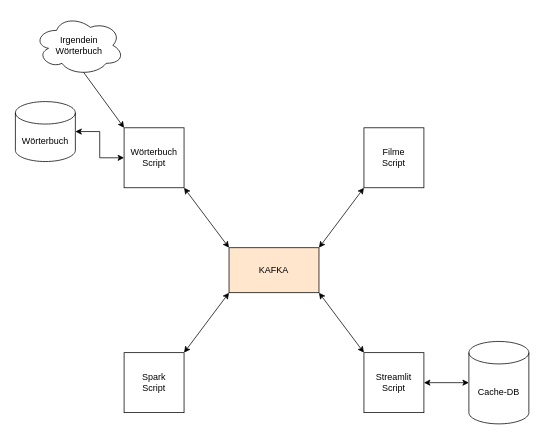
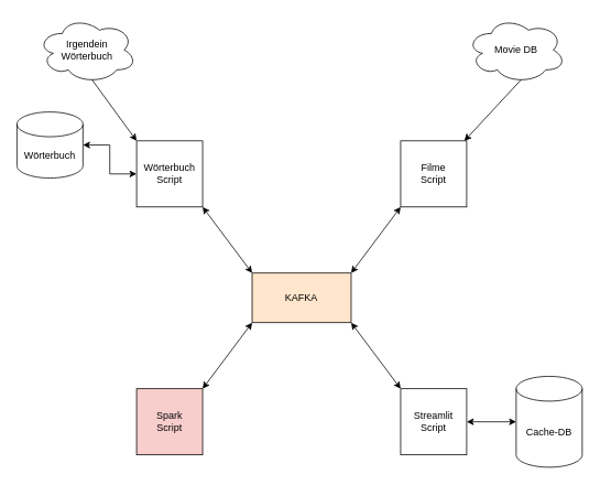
+ <mxCell id="16" value="Movie DB" style="ellipse;shape=cloud;whiteSpace=wrap;html=1;" parent="1" vertex="1"><mxGeometry x="565" y="20" width="120" height="80" as="geometry" /></mxCell>
+ <mxCell id="18" value="" style="endArrow=classic;html=1;rounded=0;exitX=0.55;exitY=0.95;exitDx=0;exitDy=0;exitPerimeter=0;" parent="1" source="16" target="4" edge="1"><mxGeometry width="50" height="50" relative="1" as="geometry"><mxPoint x="335" y="370" as="sourcePoint" /><mxPoint x="385" y="320" as="targetPoint" /></mxGeometry></mxCell>
- <mxCell id="5" value="Spark&lt;br&gt;Script" style="whiteSpace=wrap;html=1;aspect=fixed;" parent="1" vertex="1"><mxGeometry x="165" y="470" width="80" height="80" as="geometry" /></mxCell>
+ <mxCell id="5" value="Spark&lt;br&gt;Script" style="whiteSpace=wrap;html=1;aspect=fixed;fillColor=#f8cecc;" parent="1" vertex="1"><mxGeometry x="165" y="470" width="80" height="80" as="geometry" /></mxCell>
